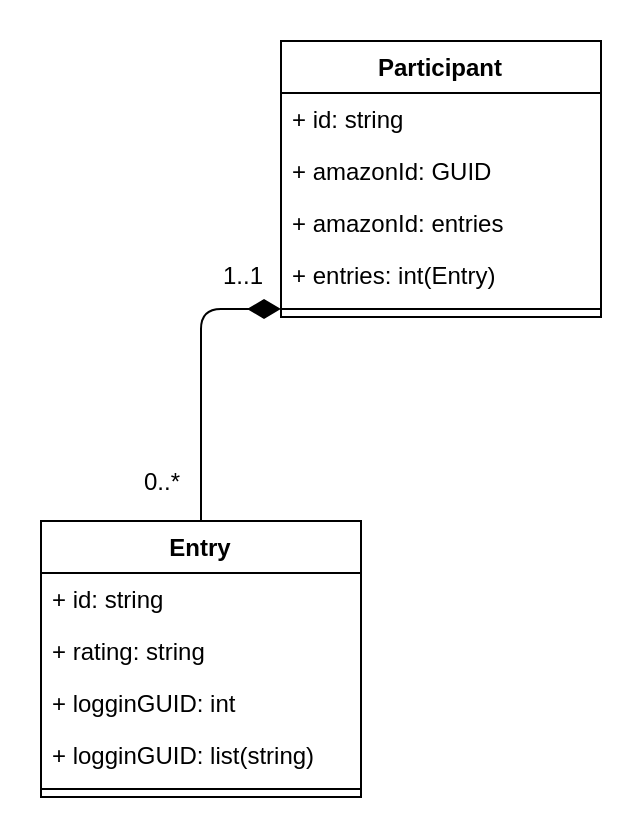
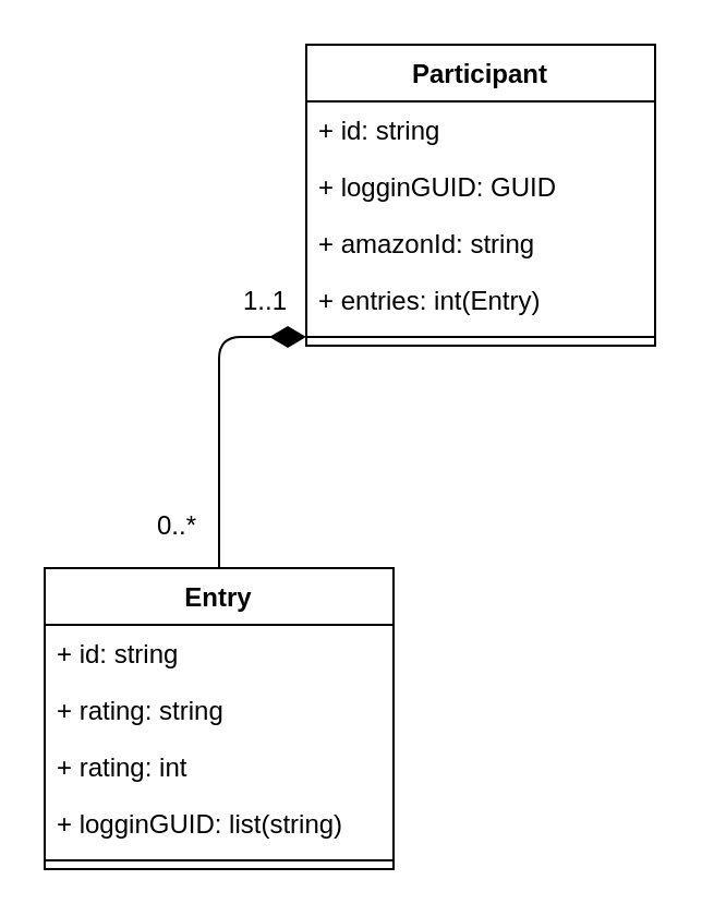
- <mxCell id="4" value="+ amazonId: GUID" style="text;strokeColor=none;fillColor=none;align=left;verticalAlign=top;spacingLeft=4;spacingRight=4;overflow=hidden;rotatable=0;points=[[0,0.5],[1,0.5]];portConstraint=eastwest;" vertex="1" parent="2"><mxGeometry y="52" width="160" height="26" as="geometry" /></mxCell>
+ <mxCell id="4" value="+ logginGUID: GUID" style="text;strokeColor=none;fillColor=none;align=left;verticalAlign=top;spacingLeft=4;spacingRight=4;overflow=hidden;rotatable=0;points=[[0,0.5],[1,0.5]];portConstraint=eastwest;" vertex="1" parent="2"><mxGeometry y="52" width="160" height="26" as="geometry" /></mxCell>
- <mxCell id="5" value="+ amazonId: entries" style="text;strokeColor=none;fillColor=none;align=left;verticalAlign=top;spacingLeft=4;spacingRight=4;overflow=hidden;rotatable=0;points=[[0,0.5],[1,0.5]];portConstraint=eastwest;" vertex="1" parent="2"><mxGeometry y="78" width="160" height="26" as="geometry" /></mxCell>
+ <mxCell id="5" value="+ amazonId: string" style="text;strokeColor=none;fillColor=none;align=left;verticalAlign=top;spacingLeft=4;spacingRight=4;overflow=hidden;rotatable=0;points=[[0,0.5],[1,0.5]];portConstraint=eastwest;" vertex="1" parent="2"><mxGeometry y="78" width="160" height="26" as="geometry" /></mxCell>
- <mxCell id="11" value="+ logginGUID: int" style="text;strokeColor=none;fillColor=none;align=left;verticalAlign=top;spacingLeft=4;spacingRight=4;overflow=hidden;rotatable=0;points=[[0,0.5],[1,0.5]];portConstraint=eastwest;" vertex="1" parent="8"><mxGeometry y="78" width="160" height="26" as="geometry" /></mxCell>
+ <mxCell id="11" value="+ rating: int" style="text;strokeColor=none;fillColor=none;align=left;verticalAlign=top;spacingLeft=4;spacingRight=4;overflow=hidden;rotatable=0;points=[[0,0.5],[1,0.5]];portConstraint=eastwest;" vertex="1" parent="8"><mxGeometry y="78" width="160" height="26" as="geometry" /></mxCell>
